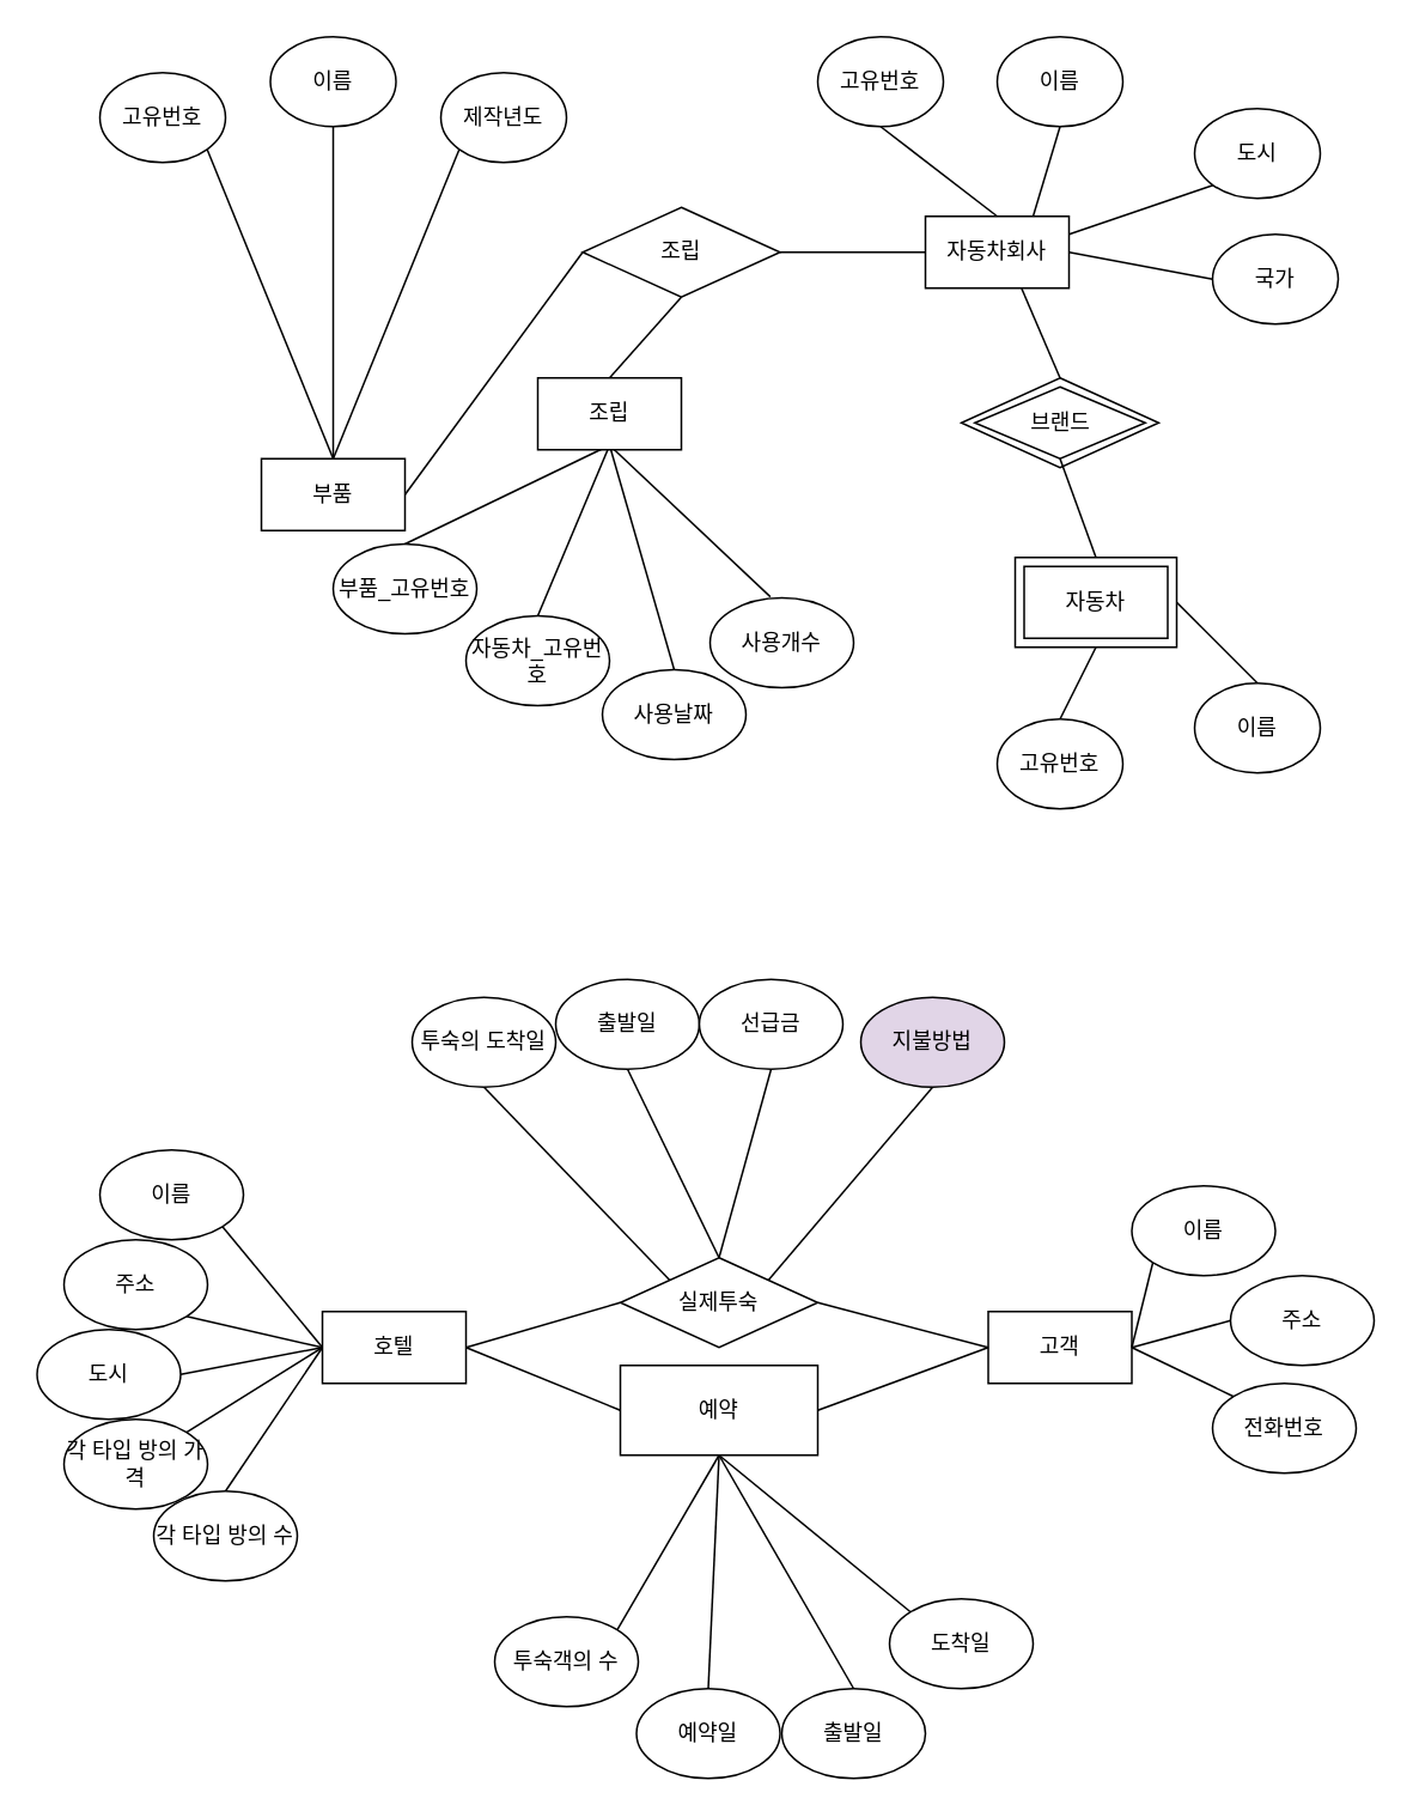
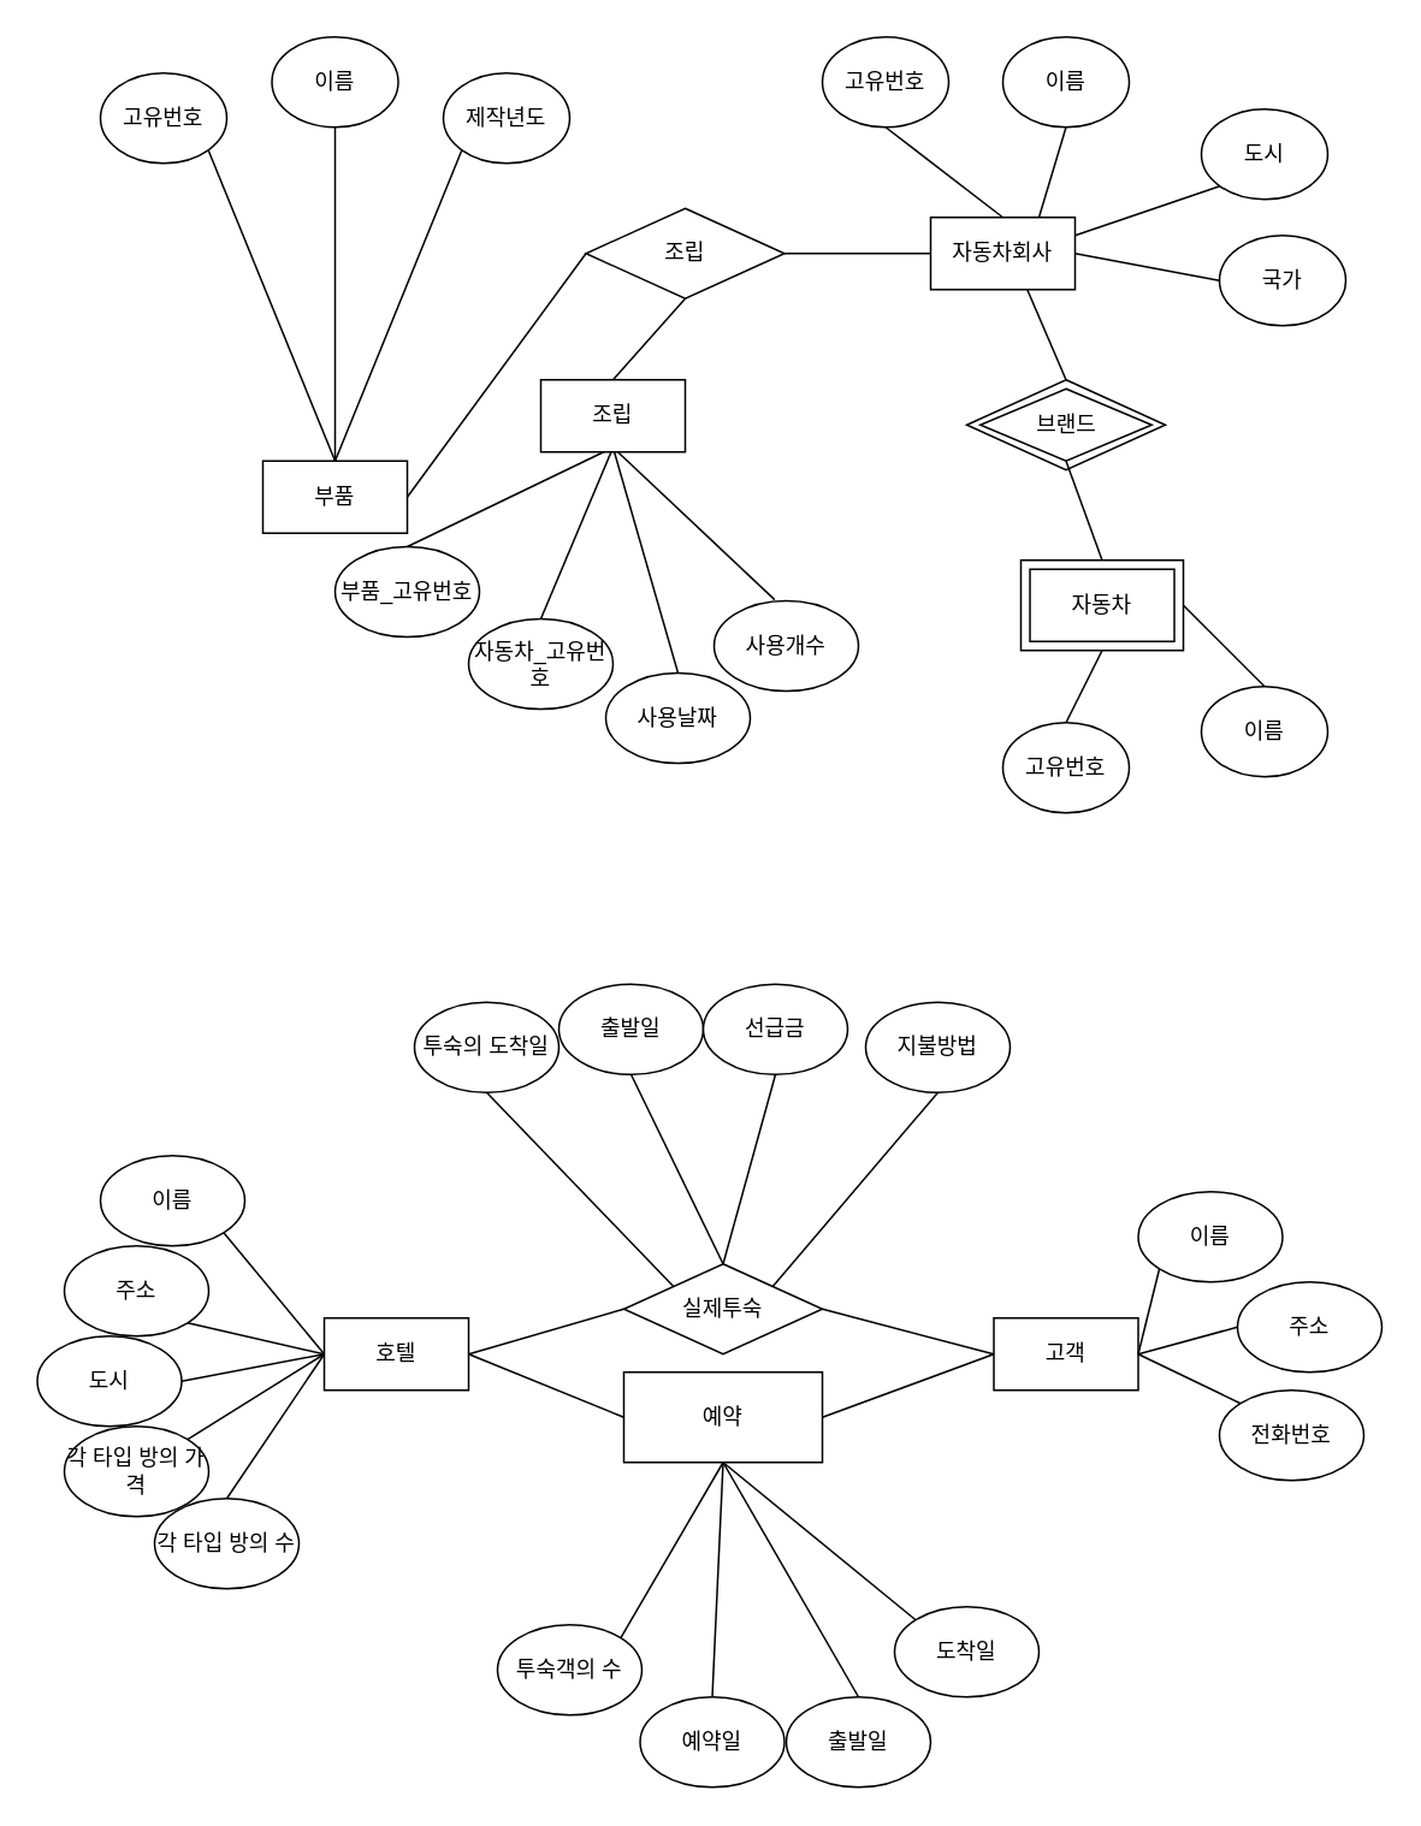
- <mxCell id="59" value="지불방법" style="ellipse;whiteSpace=wrap;html=1;fillColor=#e1d5e7;" parent="1" vertex="1"><mxGeometry x="479" y="555" width="80" height="50" as="geometry" /></mxCell>
+ <mxCell id="59" value="지불방법" style="ellipse;whiteSpace=wrap;html=1;" parent="1" vertex="1"><mxGeometry x="479" y="555" width="80" height="50" as="geometry" /></mxCell>
